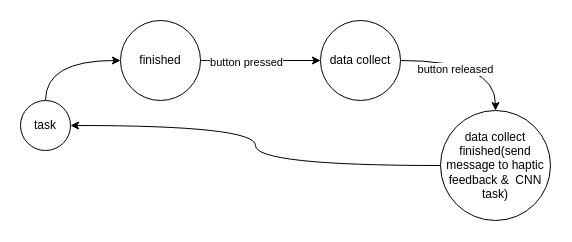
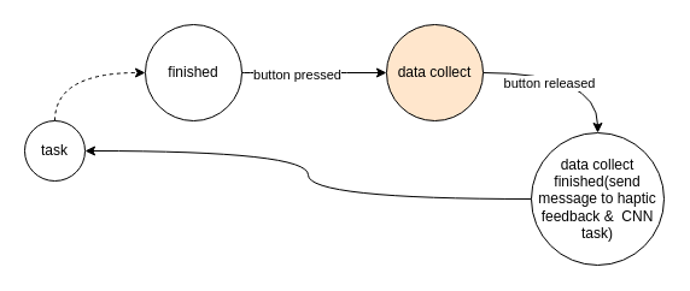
- <mxCell id="9" value="data collect" style="ellipse;whiteSpace=wrap;html=1;aspect=fixed;" vertex="1" parent="1"><mxGeometry x="320" y="20" width="80" height="80" as="geometry" /></mxCell>
+ <mxCell id="9" value="data collect" style="ellipse;whiteSpace=wrap;html=1;aspect=fixed;fillColor=#ffe6cc;" vertex="1" parent="1"><mxGeometry x="320" y="20" width="80" height="80" as="geometry" /></mxCell>
- <mxCell id="2" style="edgeStyle=orthogonalEdgeStyle;rounded=0;orthogonalLoop=1;jettySize=auto;html=1;exitX=0.5;exitY=0;exitDx=0;exitDy=0;entryX=0;entryY=0.5;entryDx=0;entryDy=0;curved=1;" edge="1" parent="1" source="3" target="6"><mxGeometry relative="1" as="geometry" /></mxCell>
+ <mxCell id="2" style="edgeStyle=orthogonalEdgeStyle;rounded=0;orthogonalLoop=1;jettySize=auto;html=1;exitX=0.5;exitY=0;exitDx=0;exitDy=0;entryX=0;entryY=0.5;entryDx=0;entryDy=0;curved=1;dashed=1;" edge="1" parent="1" source="3" target="6"><mxGeometry relative="1" as="geometry" /></mxCell>
